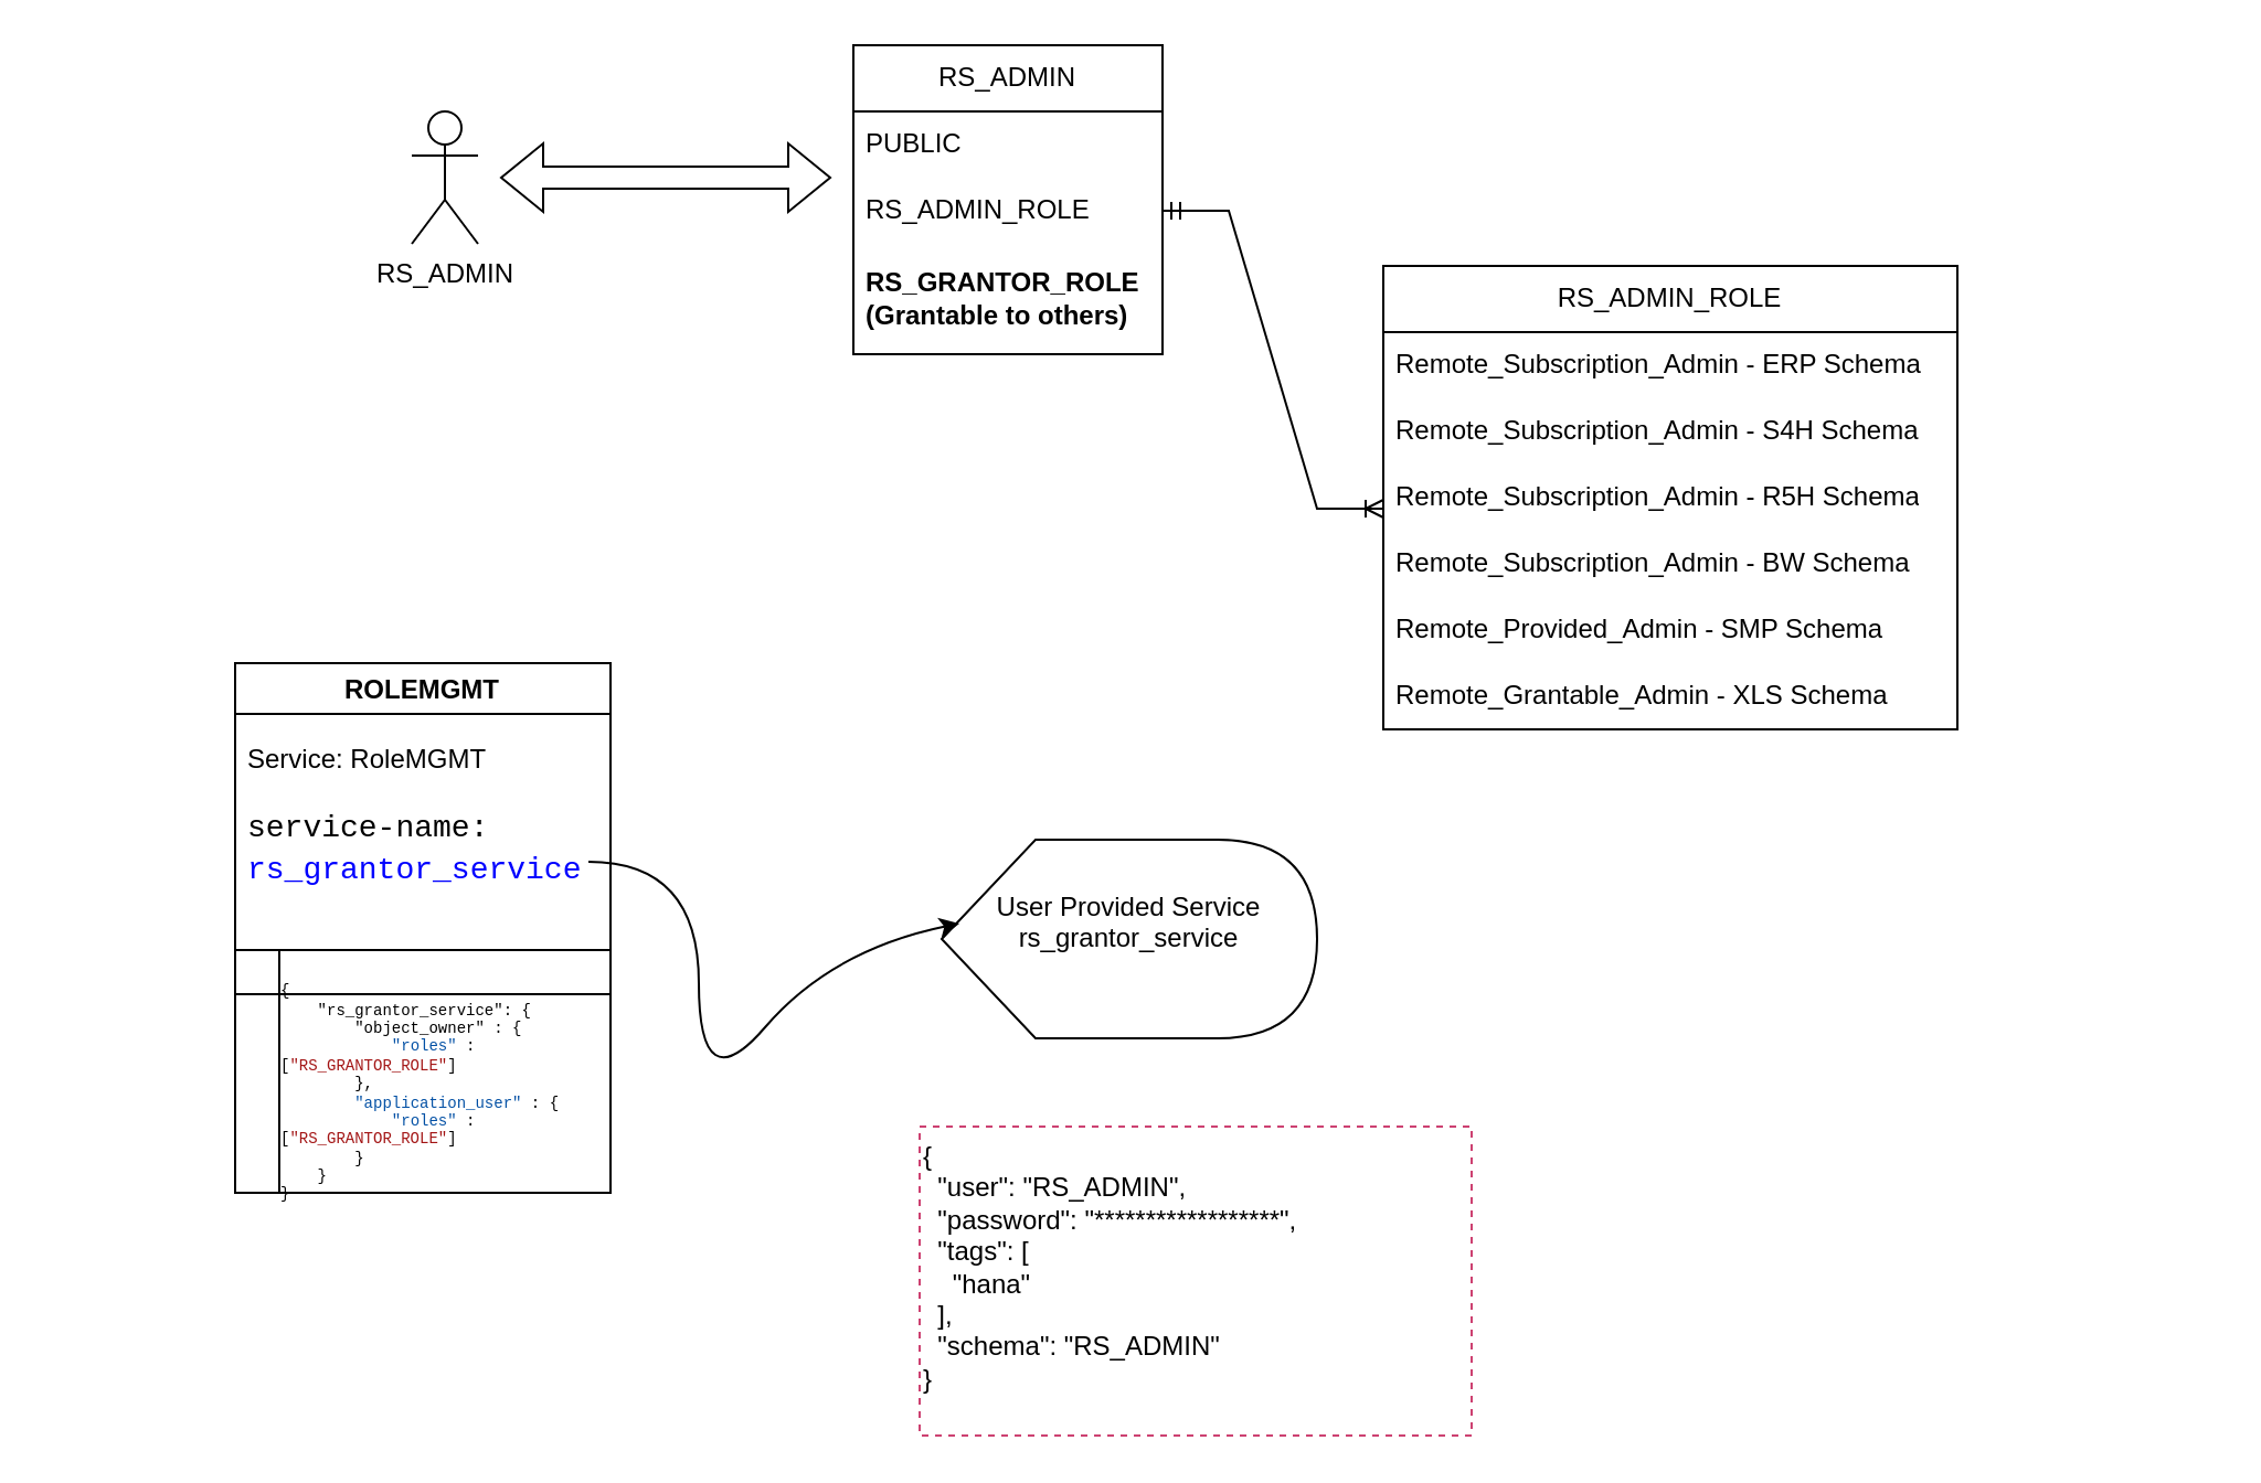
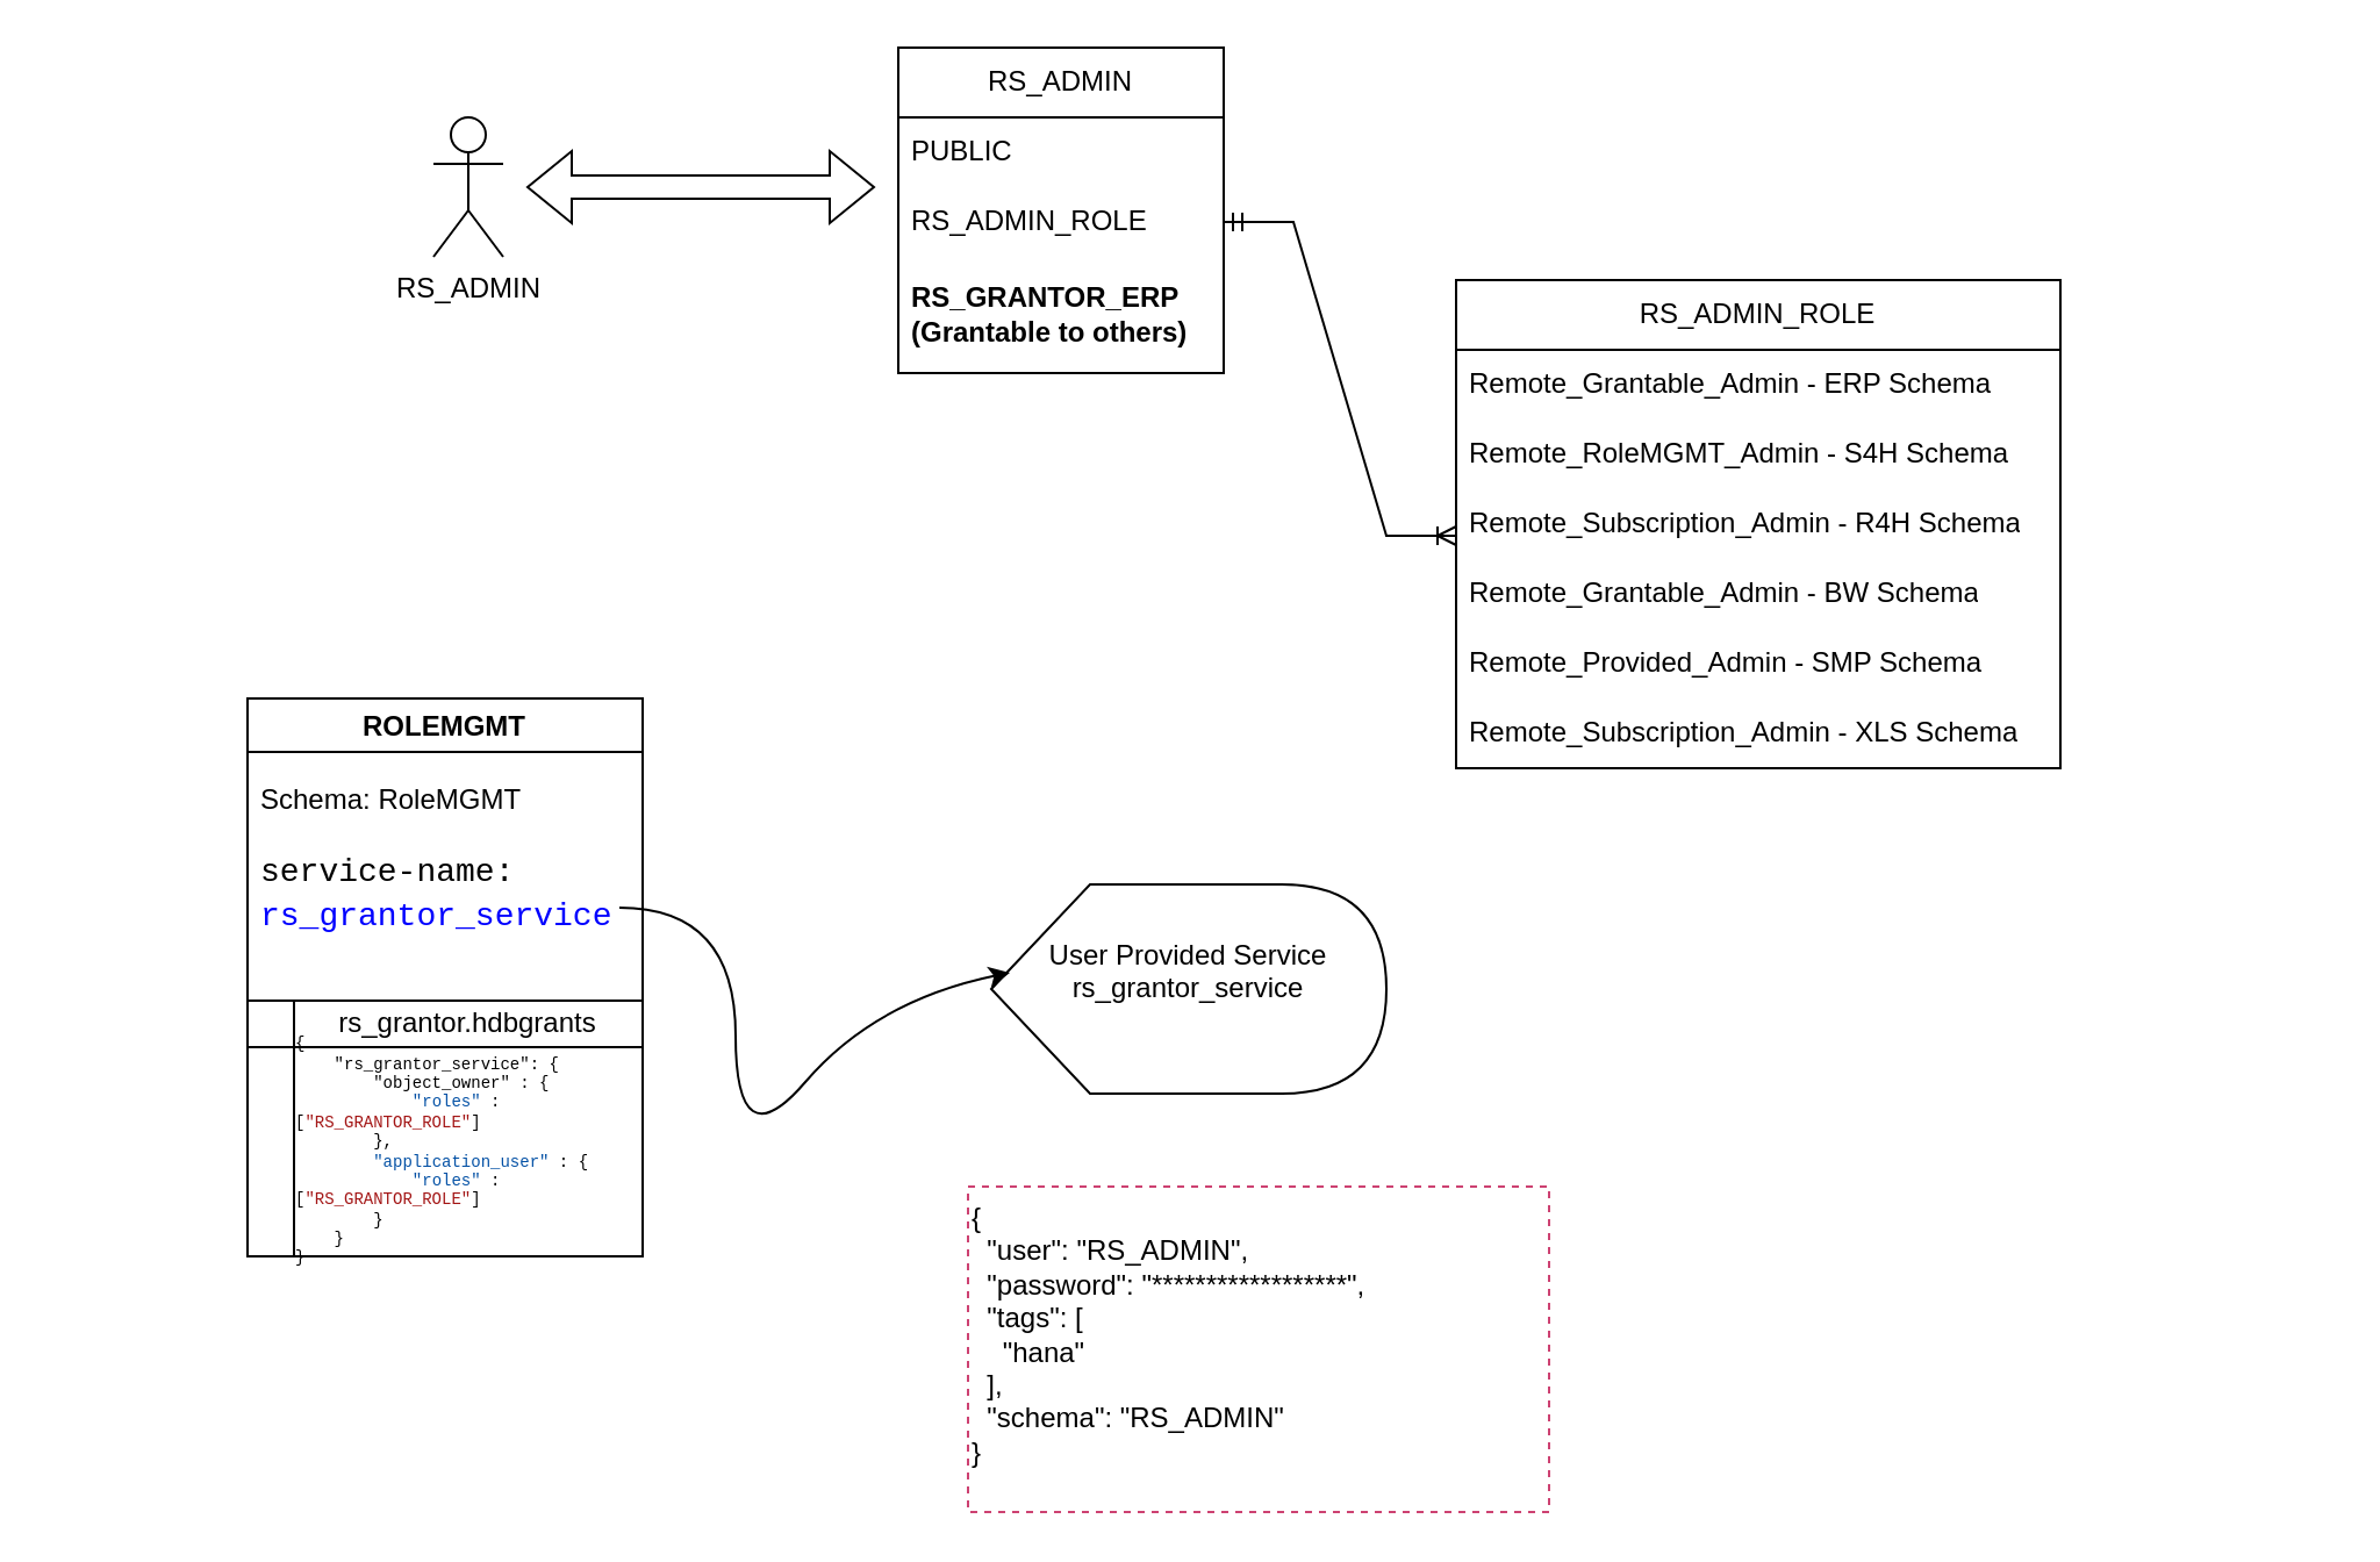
- <mxCell id="6" value="RS_GRANTOR_ROLE&lt;br&gt;(Grantable to others)" style="text;strokeColor=none;fillColor=none;align=left;verticalAlign=middle;spacingLeft=4;spacingRight=4;overflow=hidden;points=[[0,0.5],[1,0.5]];portConstraint=eastwest;rotatable=0;whiteSpace=wrap;html=1;fontStyle=1" vertex="1" parent="3"><mxGeometry y="90" width="140" height="50" as="geometry" /></mxCell>
+ <mxCell id="6" value="RS_GRANTOR_ERP&lt;br&gt;(Grantable to others)" style="text;strokeColor=none;fillColor=none;align=left;verticalAlign=middle;spacingLeft=4;spacingRight=4;overflow=hidden;points=[[0,0.5],[1,0.5]];portConstraint=eastwest;rotatable=0;whiteSpace=wrap;html=1;fontStyle=1" vertex="1" parent="3"><mxGeometry y="90" width="140" height="50" as="geometry" /></mxCell>
- <mxCell id="9" value="Remote_Subscription_Admin - ERP Schema" style="text;strokeColor=none;fillColor=none;align=left;verticalAlign=middle;spacingLeft=4;spacingRight=4;overflow=hidden;points=[[0,0.5],[1,0.5]];portConstraint=eastwest;rotatable=0;whiteSpace=wrap;html=1;" vertex="1" parent="8"><mxGeometry y="30" width="260" height="30" as="geometry" /></mxCell>
+ <mxCell id="9" value="Remote_Grantable_Admin - ERP Schema" style="text;strokeColor=none;fillColor=none;align=left;verticalAlign=middle;spacingLeft=4;spacingRight=4;overflow=hidden;points=[[0,0.5],[1,0.5]];portConstraint=eastwest;rotatable=0;whiteSpace=wrap;html=1;" vertex="1" parent="8"><mxGeometry y="30" width="260" height="30" as="geometry" /></mxCell>
- <mxCell id="10" value="Remote_Subscription_Admin - S4H Schema" style="text;strokeColor=none;fillColor=none;align=left;verticalAlign=middle;spacingLeft=4;spacingRight=4;overflow=hidden;points=[[0,0.5],[1,0.5]];portConstraint=eastwest;rotatable=0;whiteSpace=wrap;html=1;" vertex="1" parent="8"><mxGeometry y="60" width="260" height="30" as="geometry" /></mxCell>
+ <mxCell id="10" value="Remote_RoleMGMT_Admin - S4H Schema" style="text;strokeColor=none;fillColor=none;align=left;verticalAlign=middle;spacingLeft=4;spacingRight=4;overflow=hidden;points=[[0,0.5],[1,0.5]];portConstraint=eastwest;rotatable=0;whiteSpace=wrap;html=1;" vertex="1" parent="8"><mxGeometry y="60" width="260" height="30" as="geometry" /></mxCell>
- <mxCell id="11" value="Remote_Subscription_Admin - R5H Schema" style="text;strokeColor=none;fillColor=none;align=left;verticalAlign=middle;spacingLeft=4;spacingRight=4;overflow=hidden;points=[[0,0.5],[1,0.5]];portConstraint=eastwest;rotatable=0;whiteSpace=wrap;html=1;" vertex="1" parent="8"><mxGeometry y="90" width="260" height="30" as="geometry" /></mxCell>
+ <mxCell id="11" value="Remote_Subscription_Admin - R4H Schema" style="text;strokeColor=none;fillColor=none;align=left;verticalAlign=middle;spacingLeft=4;spacingRight=4;overflow=hidden;points=[[0,0.5],[1,0.5]];portConstraint=eastwest;rotatable=0;whiteSpace=wrap;html=1;" vertex="1" parent="8"><mxGeometry y="90" width="260" height="30" as="geometry" /></mxCell>
- <mxCell id="12" value="Remote_Subscription_Admin - BW Schema" style="text;strokeColor=none;fillColor=none;align=left;verticalAlign=middle;spacingLeft=4;spacingRight=4;overflow=hidden;points=[[0,0.5],[1,0.5]];portConstraint=eastwest;rotatable=0;whiteSpace=wrap;html=1;" vertex="1" parent="8"><mxGeometry y="120" width="260" height="30" as="geometry" /></mxCell>
+ <mxCell id="12" value="Remote_Grantable_Admin - BW Schema" style="text;strokeColor=none;fillColor=none;align=left;verticalAlign=middle;spacingLeft=4;spacingRight=4;overflow=hidden;points=[[0,0.5],[1,0.5]];portConstraint=eastwest;rotatable=0;whiteSpace=wrap;html=1;" vertex="1" parent="8"><mxGeometry y="120" width="260" height="30" as="geometry" /></mxCell>
- <mxCell id="14" value="Remote_Grantable_Admin - XLS Schema" style="text;strokeColor=none;fillColor=none;align=left;verticalAlign=middle;spacingLeft=4;spacingRight=4;overflow=hidden;points=[[0,0.5],[1,0.5]];portConstraint=eastwest;rotatable=0;whiteSpace=wrap;html=1;" vertex="1" parent="8"><mxGeometry y="180" width="260" height="30" as="geometry" /></mxCell>
+ <mxCell id="14" value="Remote_Subscription_Admin - XLS Schema" style="text;strokeColor=none;fillColor=none;align=left;verticalAlign=middle;spacingLeft=4;spacingRight=4;overflow=hidden;points=[[0,0.5],[1,0.5]];portConstraint=eastwest;rotatable=0;whiteSpace=wrap;html=1;" vertex="1" parent="8"><mxGeometry y="180" width="260" height="30" as="geometry" /></mxCell>
- <mxCell id="17" value="Service: RoleMGMT&lt;br&gt;&lt;br&gt;&lt;div style=&quot;background-color: rgb(255, 255, 255); font-family: Consolas, &amp;quot;Courier New&amp;quot;, monospace; font-size: 14px; line-height: 19px;&quot;&gt;service-name: &lt;span style=&quot;color: #0000ff;&quot;&gt;rs_grantor_service&lt;/span&gt;&lt;/div&gt;" style="text;strokeColor=none;fillColor=none;align=left;verticalAlign=middle;spacingLeft=4;spacingRight=4;overflow=hidden;points=[[0,0.5],[1,0.5]];portConstraint=eastwest;rotatable=0;whiteSpace=wrap;html=1;" vertex="1" parent="16"><mxGeometry y="30" width="170" height="80" as="geometry" /></mxCell>
+ <mxCell id="17" value="Schema: RoleMGMT&lt;br&gt;&lt;br&gt;&lt;div style=&quot;background-color: rgb(255, 255, 255); font-family: Consolas, &amp;quot;Courier New&amp;quot;, monospace; font-size: 14px; line-height: 19px;&quot;&gt;service-name: &lt;span style=&quot;color: #0000ff;&quot;&gt;rs_grantor_service&lt;/span&gt;&lt;/div&gt;" style="text;strokeColor=none;fillColor=none;align=left;verticalAlign=middle;spacingLeft=4;spacingRight=4;overflow=hidden;points=[[0,0.5],[1,0.5]];portConstraint=eastwest;rotatable=0;whiteSpace=wrap;html=1;" vertex="1" parent="16"><mxGeometry y="30" width="170" height="80" as="geometry" /></mxCell>
+ <mxCell id="19" value="rs_grantor.hdbgrants" style="text;html=1;align=center;verticalAlign=middle;whiteSpace=wrap;rounded=0;" vertex="1" parent="1"><mxGeometry x="40" y="430" width="150" height="20" as="geometry" /></mxCell>
